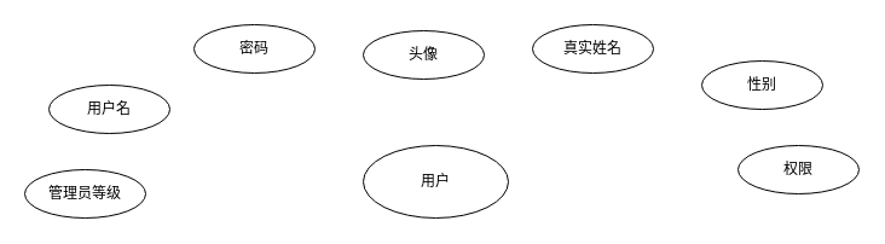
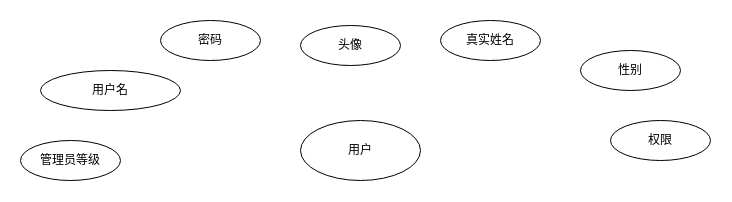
- <mxCell id="3" value="用户名" style="ellipse;whiteSpace=wrap;html=1;align=center;" vertex="1" parent="1"><mxGeometry x="40" y="70" width="100" height="40" as="geometry" /></mxCell>
+ <mxCell id="3" value="用户名" style="ellipse;whiteSpace=wrap;html=1;align=center;" vertex="1" parent="1"><mxGeometry x="40" y="70" width="140" height="40" as="geometry" /></mxCell>
